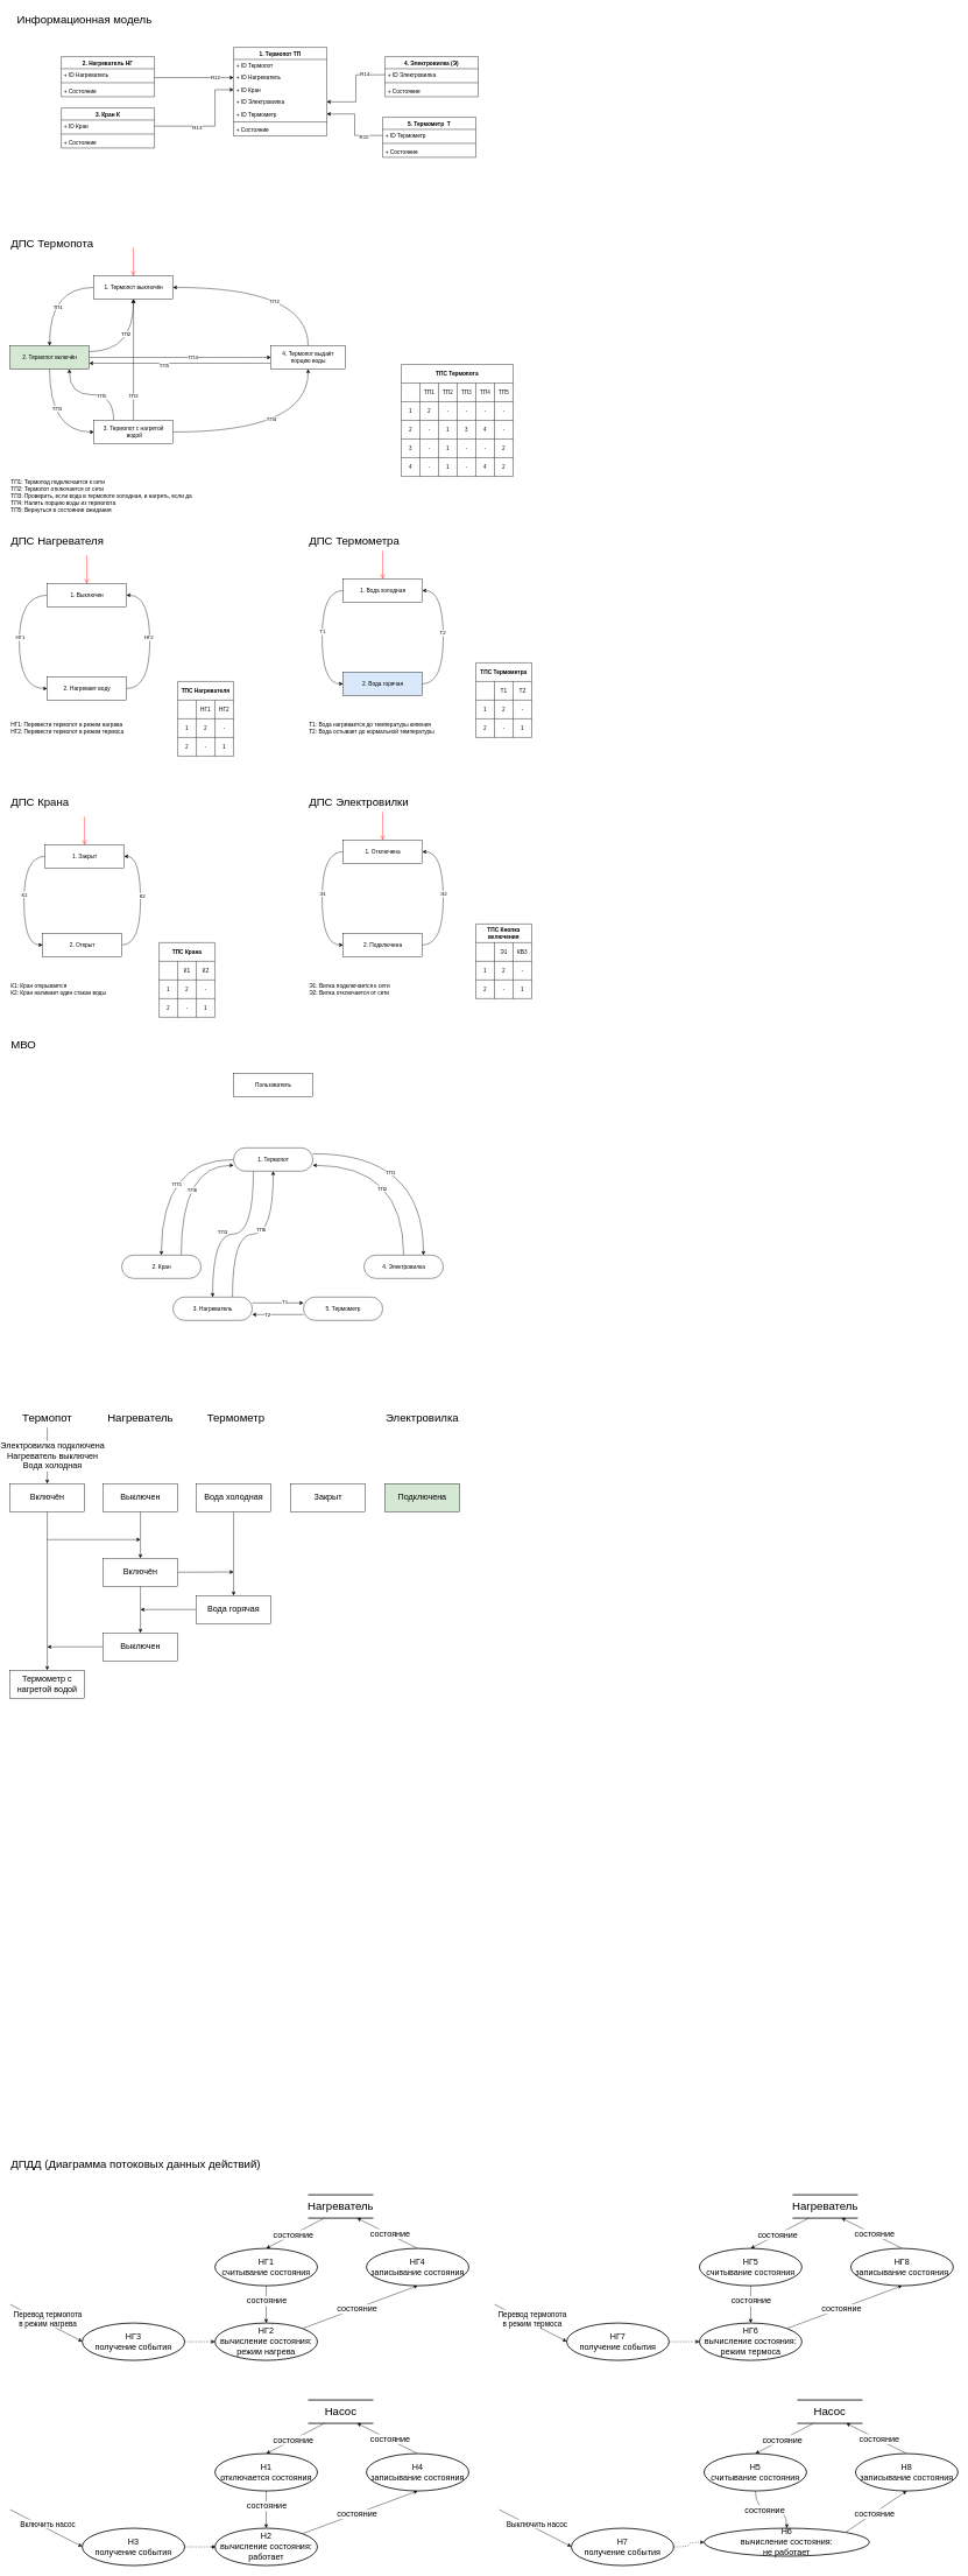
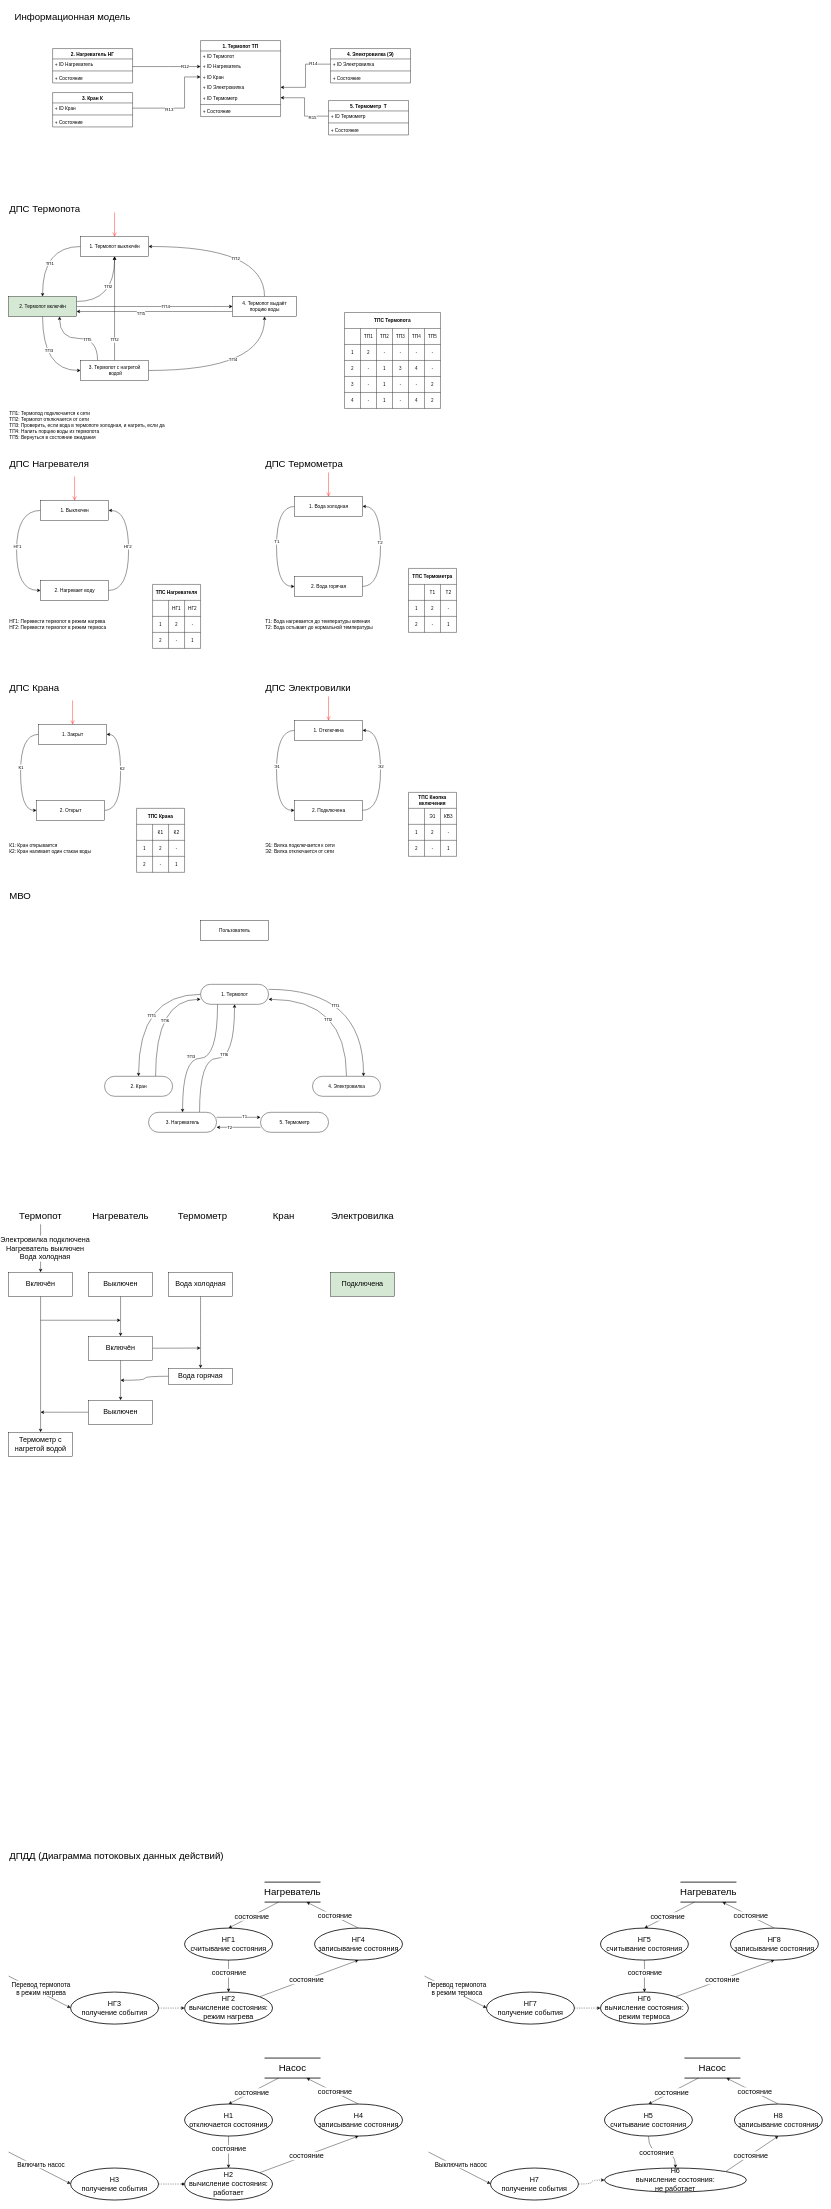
- <mxCell id="76" value="2. Вода горячая" style="html=1;fillColor=#dae8fc;" parent="1" vertex="1"><mxGeometry x="735" y="1440" width="170" height="50" as="geometry" /></mxCell>
+ <mxCell id="76" value="2. Вода горячая" style="html=1;" parent="1" vertex="1"><mxGeometry x="735" y="1440" width="170" height="50" as="geometry" /></mxCell>
+ <mxCell id="170" value="&lt;span style=&quot;font-size: 24px&quot;&gt;Кран&lt;/span&gt;" style="text;html=1;strokeColor=none;fillColor=none;align=center;verticalAlign=middle;whiteSpace=wrap;rounded=0;" parent="1" vertex="1"><mxGeometry x="627.5" y="3020" width="160" height="40" as="geometry" /></mxCell>
- <mxCell id="176" value="&lt;font style=&quot;font-size: 18px&quot;&gt;Закрыт&lt;/font&gt;" style="rounded=0;whiteSpace=wrap;html=1;align=center;" parent="1" vertex="1"><mxGeometry x="622.5" y="3180" width="160" height="60" as="geometry" /></mxCell>
- <mxCell id="300" value="&lt;font style=&quot;font-size: 18px&quot;&gt;Вода горячая&lt;/font&gt;" style="rounded=0;whiteSpace=wrap;html=1;align=center;" vertex="1" parent="1"><mxGeometry x="420" y="3420" width="160" height="60" as="geometry" /></mxCell>
+ <mxCell id="300" value="&lt;font style=&quot;font-size: 18px&quot;&gt;Вода горячая&lt;/font&gt;" style="rounded=0;whiteSpace=wrap;html=1;align=center;" vertex="1" parent="1"><mxGeometry x="420" y="3420" width="160" height="40" as="geometry" /></mxCell>
